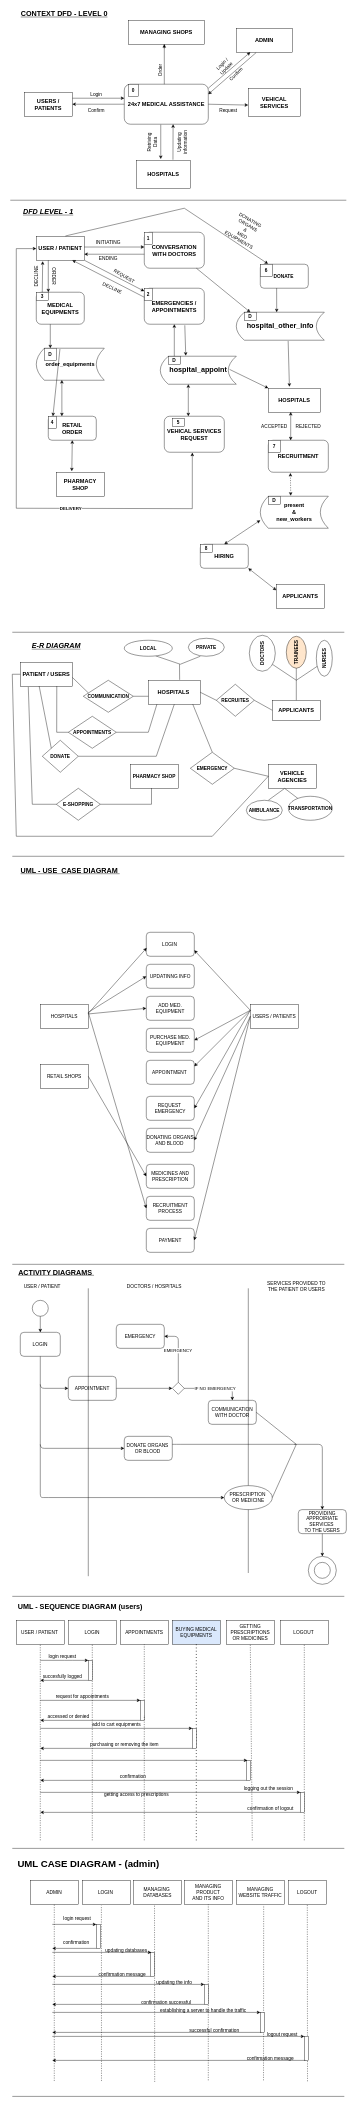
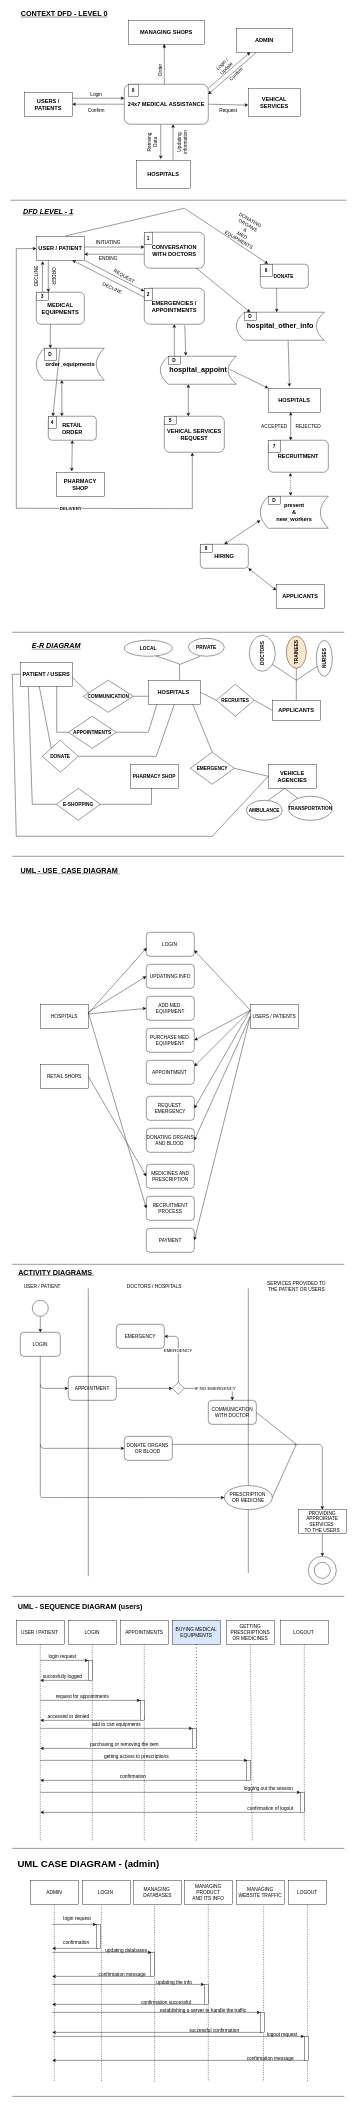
- <mxCell id="48" value="&lt;b&gt;5&lt;/b&gt;" style="rounded=0;whiteSpace=wrap;html=1;" parent="1" vertex="1"><mxGeometry x="430" y="1045" width="30" height="20" as="geometry" /></mxCell>
+ <mxCell id="48" value="&lt;b&gt;5&lt;/b&gt;" style="rounded=0;whiteSpace=wrap;html=1;" parent="1" vertex="1"><mxGeometry x="410" y="1040" width="30" height="20" as="geometry" /></mxCell>
- <mxCell id="185" value="PROVIDING&lt;br&gt;APPROIRIATE&lt;br&gt;SERVICES&amp;nbsp;&lt;br&gt;TO THE USERS" style="rounded=1;whiteSpace=wrap;html=1;sketch=0;" vertex="1" parent="1"><mxGeometry x="745" y="3773.2" width="120" height="60" as="geometry" /></mxCell>
+ <mxCell id="185" value="PROVIDING&lt;br&gt;APPROIRIATE&lt;br&gt;SERVICES&amp;nbsp;&lt;br&gt;TO THE USERS" style="whiteSpace=wrap;html=1;sketch=0;rounded=0;" vertex="1" parent="1"><mxGeometry x="745" y="3773.2" width="120" height="60" as="geometry" /></mxCell>
- <mxCell id="225" value="getting access to prescriptions" style="text;html=1;align=center;verticalAlign=middle;resizable=0;points=[];autosize=1;strokeColor=none;fillColor=none;" vertex="1" parent="1"><mxGeometry x="250" y="4475" width="180" height="20" as="geometry" /></mxCell>
+ <mxCell id="225" value="getting access to prescriptions" style="text;html=1;align=center;verticalAlign=middle;resizable=0;points=[];autosize=1;strokeColor=none;fillColor=none;" vertex="1" parent="1"><mxGeometry x="250" y="4380" width="180" height="20" as="geometry" /></mxCell>
